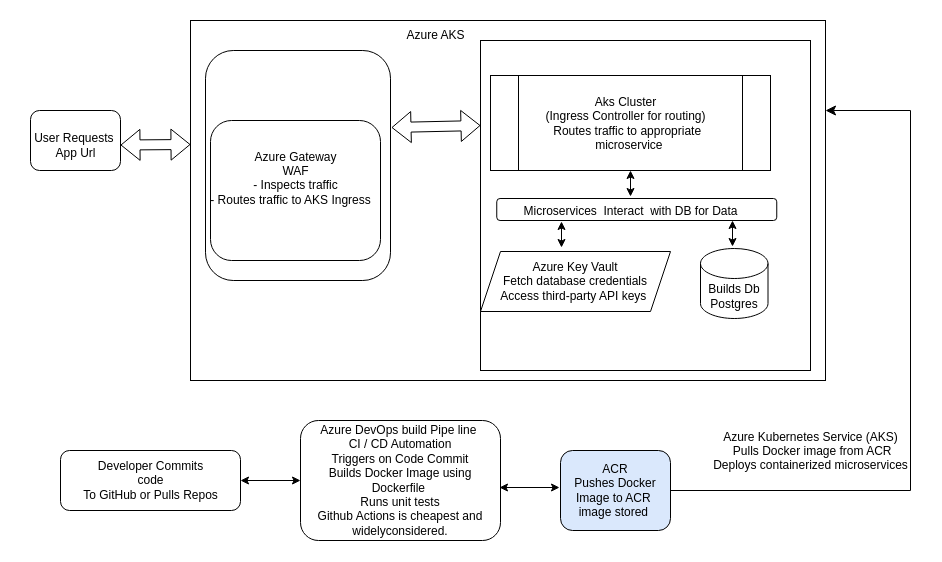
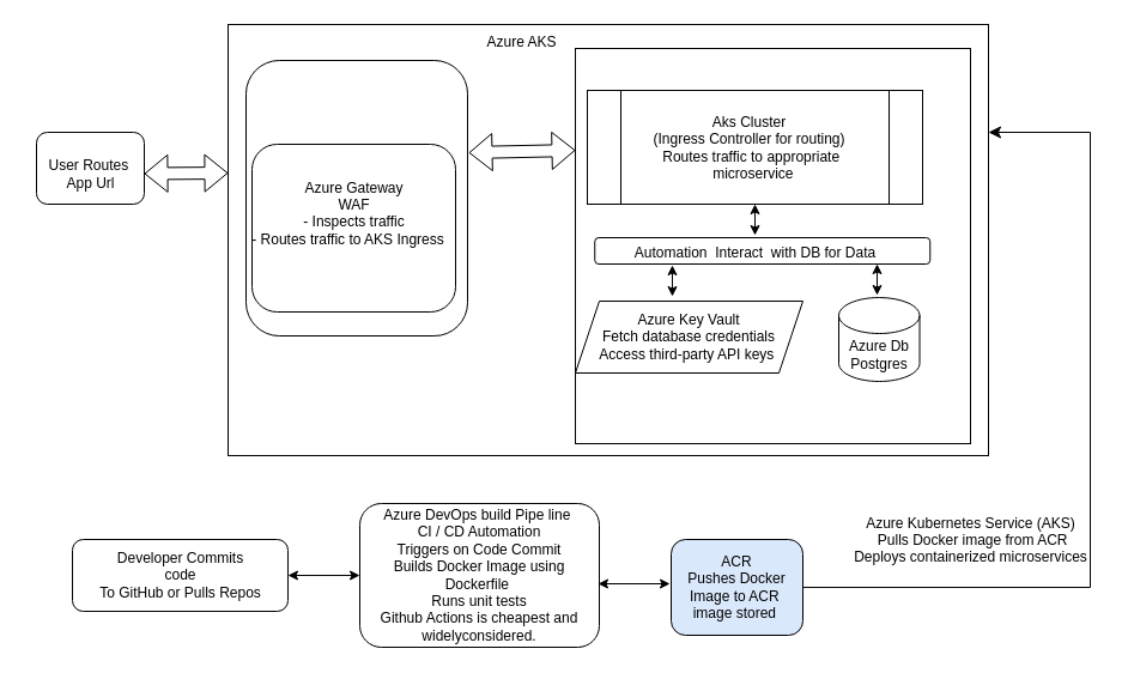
- <mxCell id="16" value="User Requests&amp;nbsp;&lt;br&gt;App Url" style="text;html=1;align=center;verticalAlign=middle;resizable=0;points=[];autosize=1;strokeColor=none;fillColor=none;" parent="1" vertex="1"><mxGeometry y="125" width="110" height="40" as="geometry" x="20" /></mxCell>
+ <mxCell id="16" value="User Routes&amp;nbsp;&lt;br&gt;App Url" style="text;html=1;align=center;verticalAlign=middle;resizable=0;points=[];autosize=1;strokeColor=none;fillColor=none;" parent="1" vertex="1"><mxGeometry y="125" width="110" height="40" as="geometry" x="20" /></mxCell>
- <mxCell id="19" value="Microservices&amp;nbsp; Interact&amp;nbsp; with DB for Data" style="text;html=1;align=center;verticalAlign=middle;resizable=0;points=[];autosize=1;strokeColor=none;fillColor=none;" parent="1" vertex="1"><mxGeometry x="510" y="196" width="240" height="30" as="geometry" /></mxCell>
+ <mxCell id="19" value="Automation&amp;nbsp; Interact&amp;nbsp; with DB for Data" style="text;html=1;align=center;verticalAlign=middle;resizable=0;points=[];autosize=1;strokeColor=none;fillColor=none;" parent="1" vertex="1"><mxGeometry x="510" y="196" width="240" height="30" as="geometry" /></mxCell>
- <mxCell id="12" value="Builds Db&lt;br&gt;&lt;span style=&quot;background-color: transparent;&quot;&gt;Postgres&lt;/span&gt;" style="shape=cylinder3;whiteSpace=wrap;html=1;boundedLbl=1;backgroundOutline=1;size=15;" parent="1" vertex="1"><mxGeometry x="700" y="248" width="67.5" height="70" as="geometry" /></mxCell>
+ <mxCell id="12" value="Azure Db&lt;br&gt;&lt;span style=&quot;background-color: transparent;&quot;&gt;Postgres&lt;/span&gt;" style="shape=cylinder3;whiteSpace=wrap;html=1;boundedLbl=1;backgroundOutline=1;size=15;" parent="1" vertex="1"><mxGeometry x="700" y="248" width="67.5" height="70" as="geometry" /></mxCell>
